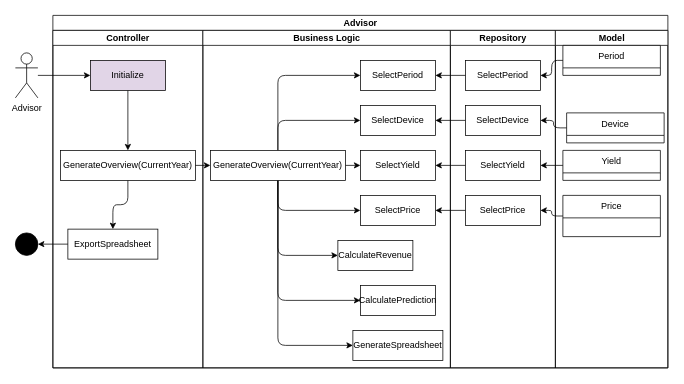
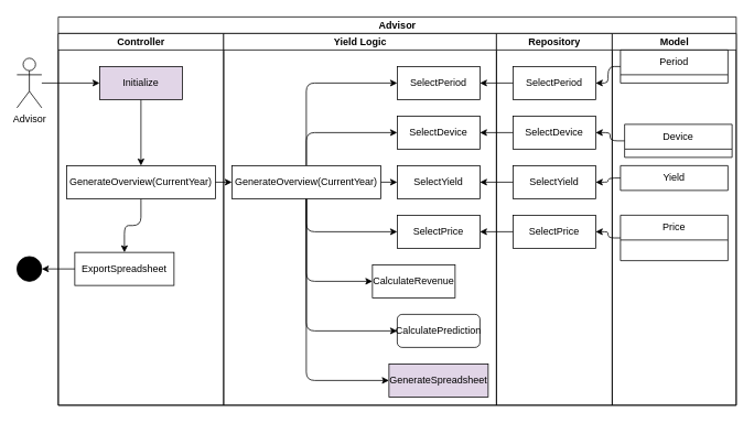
- <mxCell id="9" value="Business Logic" style="swimlane;startSize=20;html=1;" vertex="1" parent="2"><mxGeometry x="200" y="20" width="330" height="450" as="geometry" /></mxCell>
+ <mxCell id="9" value="Yield Logic" style="swimlane;startSize=20;html=1;" vertex="1" parent="2"><mxGeometry x="200" y="20" width="330" height="450" as="geometry" /></mxCell>
- <mxCell id="33" value="Yield" style="swimlane;fontStyle=0;childLayout=stackLayout;horizontal=1;startSize=30;horizontalStack=0;resizeParent=1;resizeParentMax=0;resizeLast=0;collapsible=1;marginBottom=0;whiteSpace=wrap;html=1;fontSize=12;" vertex="1" parent="30"><mxGeometry x="10" y="160" width="130" height="40" as="geometry" /></mxCell>
+ <mxCell id="33" value="Yield" style="swimlane;fontStyle=0;childLayout=stackLayout;horizontal=1;startSize=30;horizontalStack=0;resizeParent=1;resizeParentMax=0;resizeLast=0;collapsible=1;marginBottom=0;whiteSpace=wrap;html=1;fontSize=12;" vertex="1" parent="30"><mxGeometry x="10" y="160" width="130" height="30" as="geometry" /></mxCell>
- <mxCell id="22" value="CalculatePrediction" style="rounded=0;whiteSpace=wrap;html=1;" vertex="1" parent="9"><mxGeometry x="210.0" y="340" width="100" height="40" as="geometry" /></mxCell>
+ <mxCell id="22" value="CalculatePrediction" style="whiteSpace=wrap;html=1;rounded=1;" vertex="1" parent="9"><mxGeometry x="210.0" y="340" width="100" height="40" as="geometry" /></mxCell>
- <mxCell id="23" value="GenerateSpreadsheet" style="rounded=0;whiteSpace=wrap;html=1;" vertex="1" parent="9"><mxGeometry x="200" y="400" width="120" height="40" as="geometry" /></mxCell>
+ <mxCell id="23" value="GenerateSpreadsheet" style="rounded=0;whiteSpace=wrap;html=1;fillColor=#e1d5e7;" vertex="1" parent="9"><mxGeometry x="200" y="400" width="120" height="40" as="geometry" /></mxCell>
